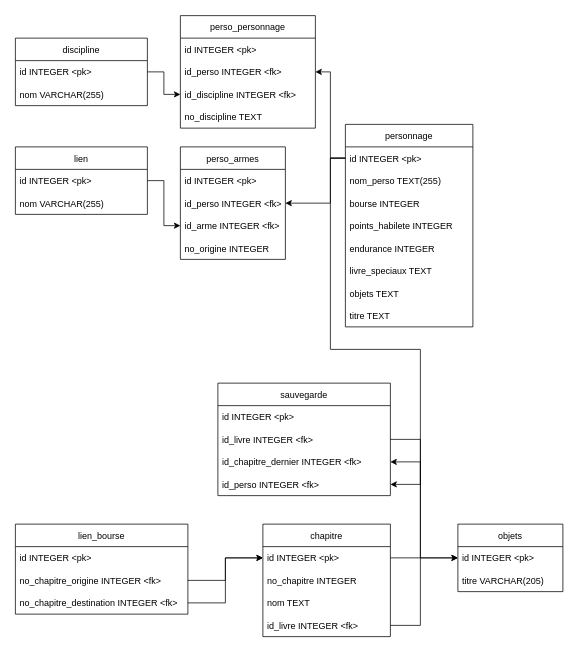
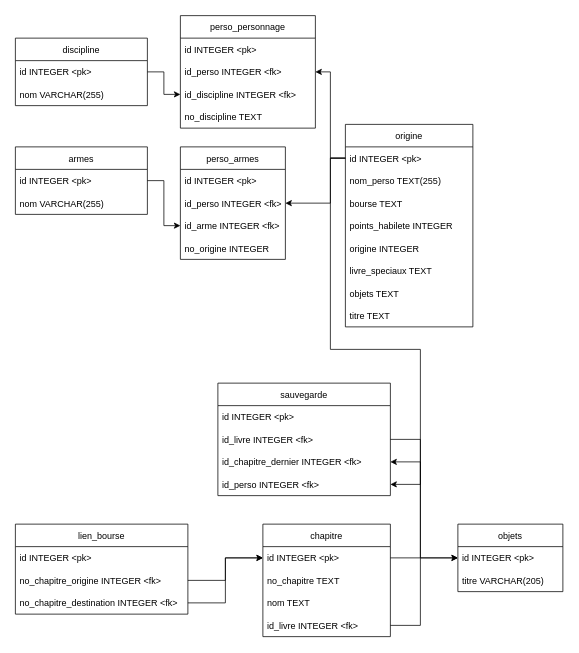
- <mxCell id="25" value="personnage" style="swimlane;fontStyle=0;childLayout=stackLayout;horizontal=1;startSize=30;horizontalStack=0;resizeParent=1;resizeParentMax=0;resizeLast=0;collapsible=1;marginBottom=0;" parent="1" vertex="1"><mxGeometry x="460" y="165" width="170" height="270" as="geometry" /></mxCell>
+ <mxCell id="25" value="origine" style="swimlane;fontStyle=0;childLayout=stackLayout;horizontal=1;startSize=30;horizontalStack=0;resizeParent=1;resizeParentMax=0;resizeLast=0;collapsible=1;marginBottom=0;" parent="1" vertex="1"><mxGeometry x="460" y="165" width="170" height="270" as="geometry" /></mxCell>
- <mxCell id="34" value="lien" style="swimlane;fontStyle=0;childLayout=stackLayout;horizontal=1;startSize=30;horizontalStack=0;resizeParent=1;resizeParentMax=0;resizeLast=0;collapsible=1;marginBottom=0;" parent="1" vertex="1"><mxGeometry x="20" y="195" width="176" height="90" as="geometry" /></mxCell>
+ <mxCell id="34" value="armes" style="swimlane;fontStyle=0;childLayout=stackLayout;horizontal=1;startSize=30;horizontalStack=0;resizeParent=1;resizeParentMax=0;resizeLast=0;collapsible=1;marginBottom=0;" parent="1" vertex="1"><mxGeometry x="20" y="195" width="176" height="90" as="geometry" /></mxCell>
- <mxCell id="28" value="bourse INTEGER" style="text;strokeColor=none;fillColor=none;align=left;verticalAlign=middle;spacingLeft=4;spacingRight=4;overflow=hidden;points=[[0,0.5],[1,0.5]];portConstraint=eastwest;rotatable=0;" parent="25" vertex="1"><mxGeometry y="90" width="170" height="30" as="geometry" /></mxCell>
+ <mxCell id="28" value="bourse TEXT" style="text;strokeColor=none;fillColor=none;align=left;verticalAlign=middle;spacingLeft=4;spacingRight=4;overflow=hidden;points=[[0,0.5],[1,0.5]];portConstraint=eastwest;rotatable=0;" parent="25" vertex="1"><mxGeometry y="90" width="170" height="30" as="geometry" /></mxCell>
- <mxCell id="30" value="endurance INTEGER" style="text;strokeColor=none;fillColor=none;align=left;verticalAlign=middle;spacingLeft=4;spacingRight=4;overflow=hidden;points=[[0,0.5],[1,0.5]];portConstraint=eastwest;rotatable=0;" parent="25" vertex="1"><mxGeometry y="150" width="170" height="30" as="geometry" /></mxCell>
+ <mxCell id="30" value="origine INTEGER" style="text;strokeColor=none;fillColor=none;align=left;verticalAlign=middle;spacingLeft=4;spacingRight=4;overflow=hidden;points=[[0,0.5],[1,0.5]];portConstraint=eastwest;rotatable=0;" parent="25" vertex="1"><mxGeometry y="150" width="170" height="30" as="geometry" /></mxCell>
- <mxCell id="7" value="no_chapitre INTEGER" style="text;strokeColor=none;fillColor=none;align=left;verticalAlign=middle;spacingLeft=4;spacingRight=4;overflow=hidden;points=[[0,0.5],[1,0.5]];portConstraint=eastwest;rotatable=0;" parent="5" vertex="1"><mxGeometry y="60" width="170" height="30" as="geometry" /></mxCell>
+ <mxCell id="7" value="no_chapitre TEXT" style="text;strokeColor=none;fillColor=none;align=left;verticalAlign=middle;spacingLeft=4;spacingRight=4;overflow=hidden;points=[[0,0.5],[1,0.5]];portConstraint=eastwest;rotatable=0;" parent="5" vertex="1"><mxGeometry y="60" width="170" height="30" as="geometry" /></mxCell>
